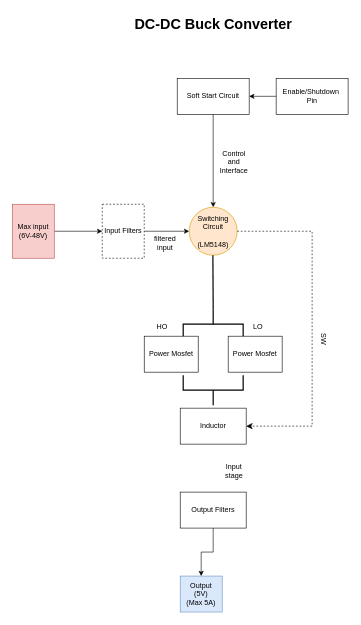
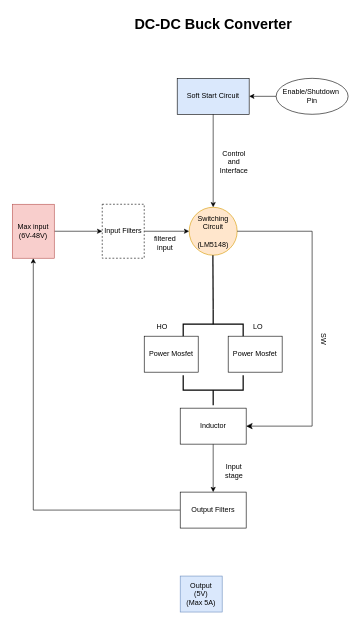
- <mxCell id="19" value="Soft Start Circuit" style="rounded=0;whiteSpace=wrap;html=1;" vertex="1" parent="1"><mxGeometry x="295" y="130" width="120" height="60" as="geometry" /></mxCell>
+ <mxCell id="19" value="Soft Start Circuit" style="rounded=0;whiteSpace=wrap;html=1;fillColor=#dae8fc;" vertex="1" parent="1"><mxGeometry x="295" y="130" width="120" height="60" as="geometry" /></mxCell>
- <mxCell id="21" value="Enable/Shutdown&amp;nbsp;&lt;div&gt;Pin&lt;/div&gt;" style="rounded=0;whiteSpace=wrap;html=1;" vertex="1" parent="1"><mxGeometry x="460" y="130" width="120" height="60" as="geometry" /></mxCell>
+ <mxCell id="21" value="Enable/Shutdown&amp;nbsp;&lt;div&gt;Pin&lt;/div&gt;" style="ellipse;whiteSpace=wrap;html=1;" vertex="1" parent="1"><mxGeometry x="460" y="130" width="120" height="60" as="geometry" /></mxCell>
- <mxCell id="16" value="" style="edgeStyle=elbowEdgeStyle;elbow=horizontal;endArrow=classic;html=1;curved=0;rounded=0;endSize=8;startSize=8;exitX=1;exitY=0.5;exitDx=0;exitDy=0;entryX=1;entryY=0.5;entryDx=0;entryDy=0;dashed=1;" edge="1" parent="1" source="6" target="13"><mxGeometry width="50" height="50" relative="1" as="geometry"><mxPoint x="500" y="395" as="sourcePoint" /><mxPoint x="560" y="700" as="targetPoint" /><Array as="points"><mxPoint x="520" y="540" /></Array></mxGeometry></mxCell>
+ <mxCell id="16" value="" style="edgeStyle=elbowEdgeStyle;elbow=horizontal;endArrow=classic;html=1;curved=0;rounded=0;endSize=8;startSize=8;exitX=1;exitY=0.5;exitDx=0;exitDy=0;entryX=1;entryY=0.5;entryDx=0;entryDy=0;" edge="1" parent="1" source="6" target="13"><mxGeometry width="50" height="50" relative="1" as="geometry"><mxPoint x="500" y="395" as="sourcePoint" /><mxPoint x="560" y="700" as="targetPoint" /><Array as="points"><mxPoint x="520" y="540" /></Array></mxGeometry></mxCell>
+ <mxCell id="12" value="" style="edgeStyle=orthogonalEdgeStyle;rounded=0;orthogonalLoop=1;jettySize=auto;html=1;" edge="1" parent="1" source="13" target="26"><mxGeometry relative="1" as="geometry" /></mxCell>
- <mxCell id="25" value="" style="edgeStyle=orthogonalEdgeStyle;rounded=0;orthogonalLoop=1;jettySize=auto;html=1;" edge="1" parent="1" source="26" target="27"><mxGeometry relative="1" as="geometry" /></mxCell>
+ <mxCell id="25" value="" style="edgeStyle=orthogonalEdgeStyle;rounded=0;orthogonalLoop=1;jettySize=auto;html=1;" edge="1" parent="1" source="26" target="3"><mxGeometry relative="1" as="geometry" /></mxCell>
